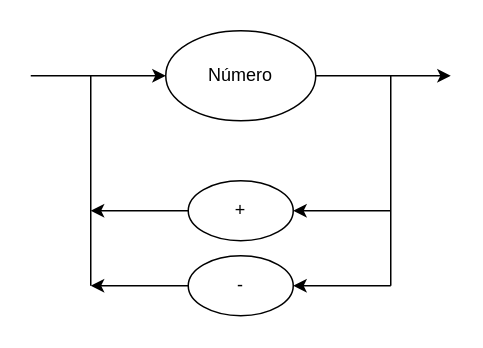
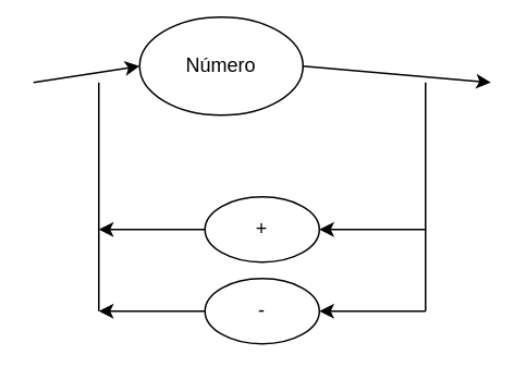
- <mxCell id="2" value="Número" style="ellipse;whiteSpace=wrap;html=1;" vertex="1" parent="1"><mxGeometry x="110" y="20" width="100" height="60" as="geometry" /></mxCell>
+ <mxCell id="2" value="Número" style="ellipse;whiteSpace=wrap;html=1;" vertex="1" parent="1"><mxGeometry x="85" y="10" width="100" height="60" as="geometry" /></mxCell>
